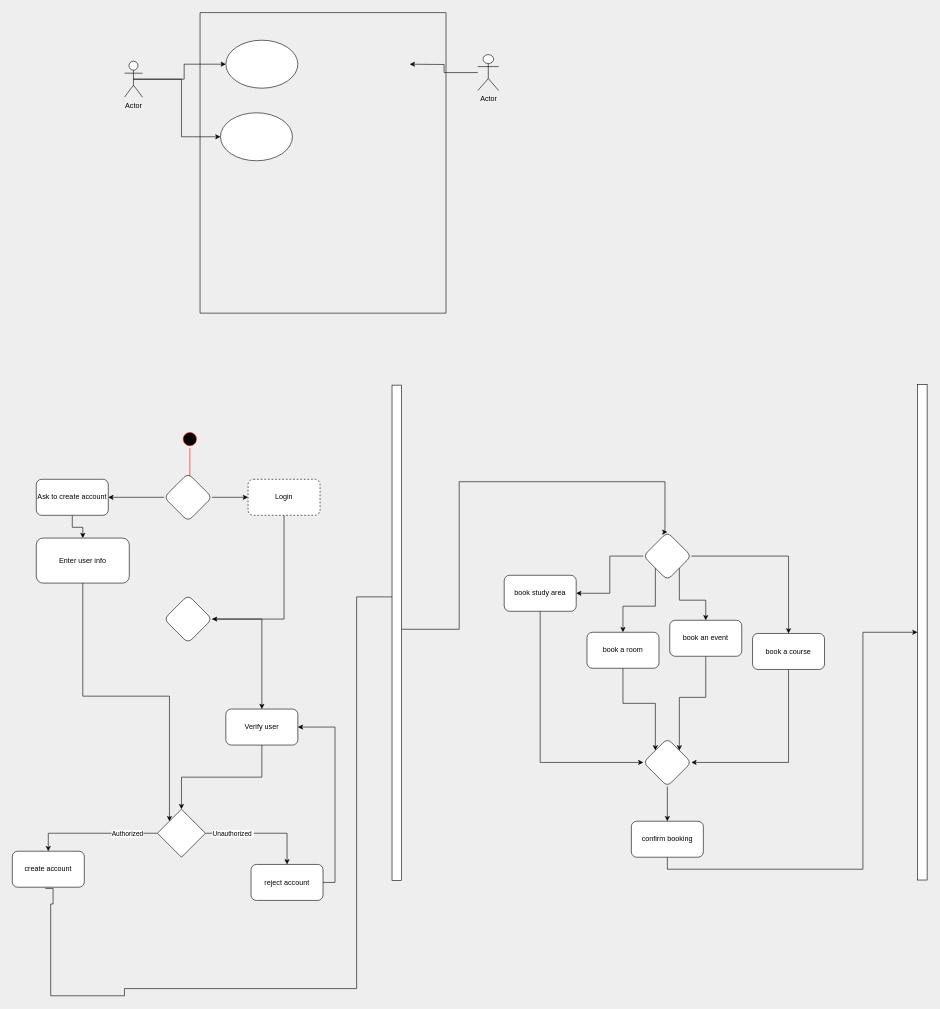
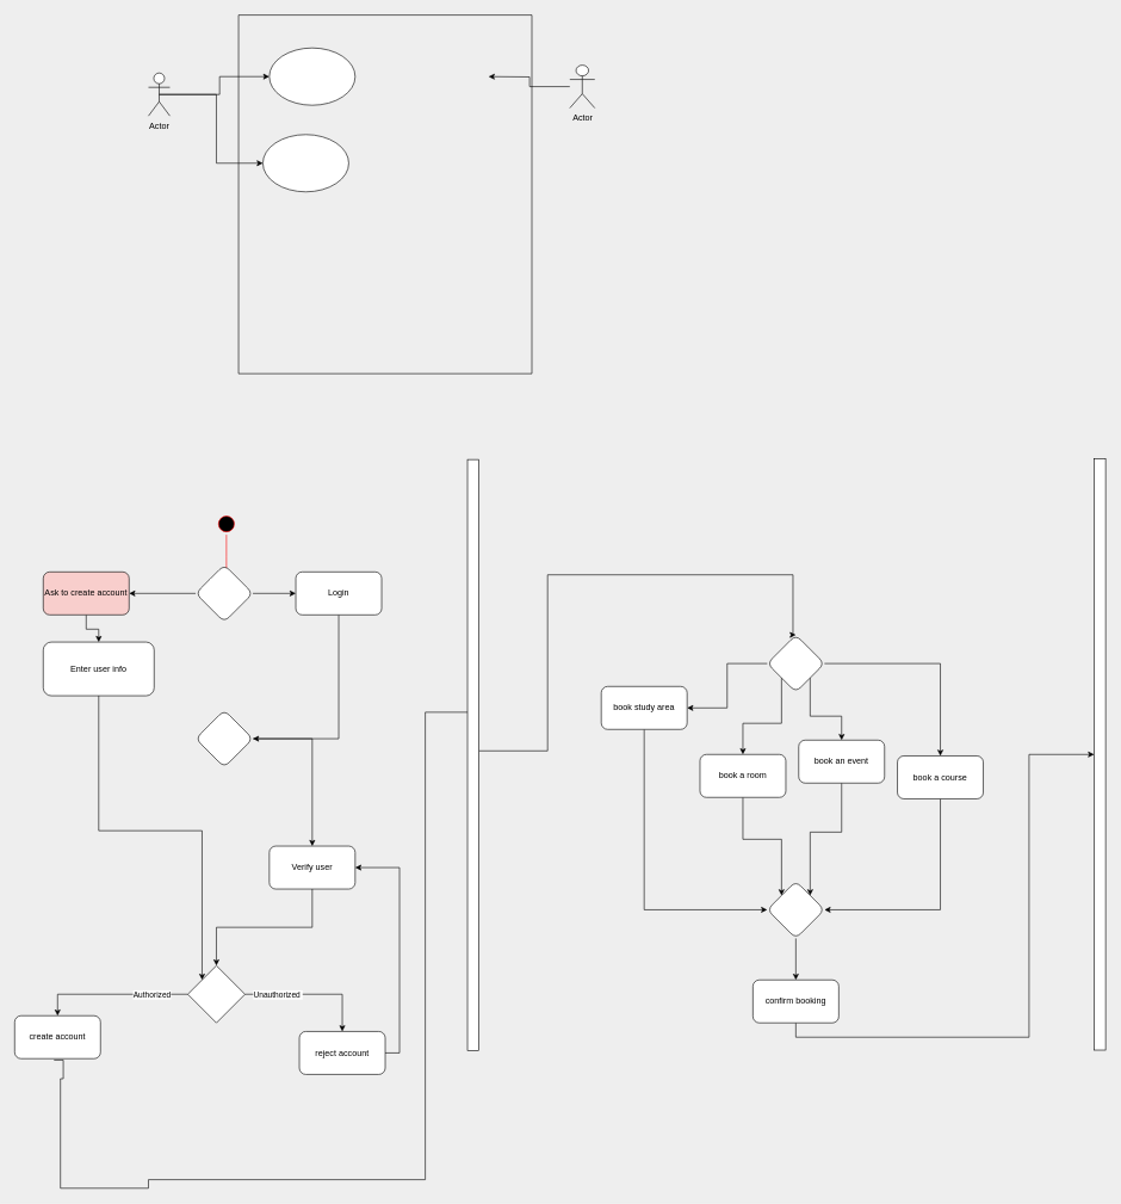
- <mxCell id="5" value="Ask to create account" style="rounded=1;whiteSpace=wrap;html=1;" parent="1" vertex="1"><mxGeometry x="60" y="798" width="120" height="60" as="geometry" /></mxCell>
+ <mxCell id="5" value="Ask to create account" style="rounded=1;whiteSpace=wrap;html=1;fillColor=#f8cecc;" parent="1" vertex="1"><mxGeometry x="60" y="798" width="120" height="60" as="geometry" /></mxCell>
- <mxCell id="43" value="Login" style="whiteSpace=wrap;html=1;rounded=1;dashed=1;" vertex="1" parent="1"><mxGeometry x="413" y="798" width="120" height="60" as="geometry" /></mxCell>
+ <mxCell id="43" value="Login" style="whiteSpace=wrap;html=1;rounded=1;" vertex="1" parent="1"><mxGeometry x="413" y="798" width="120" height="60" as="geometry" /></mxCell>
